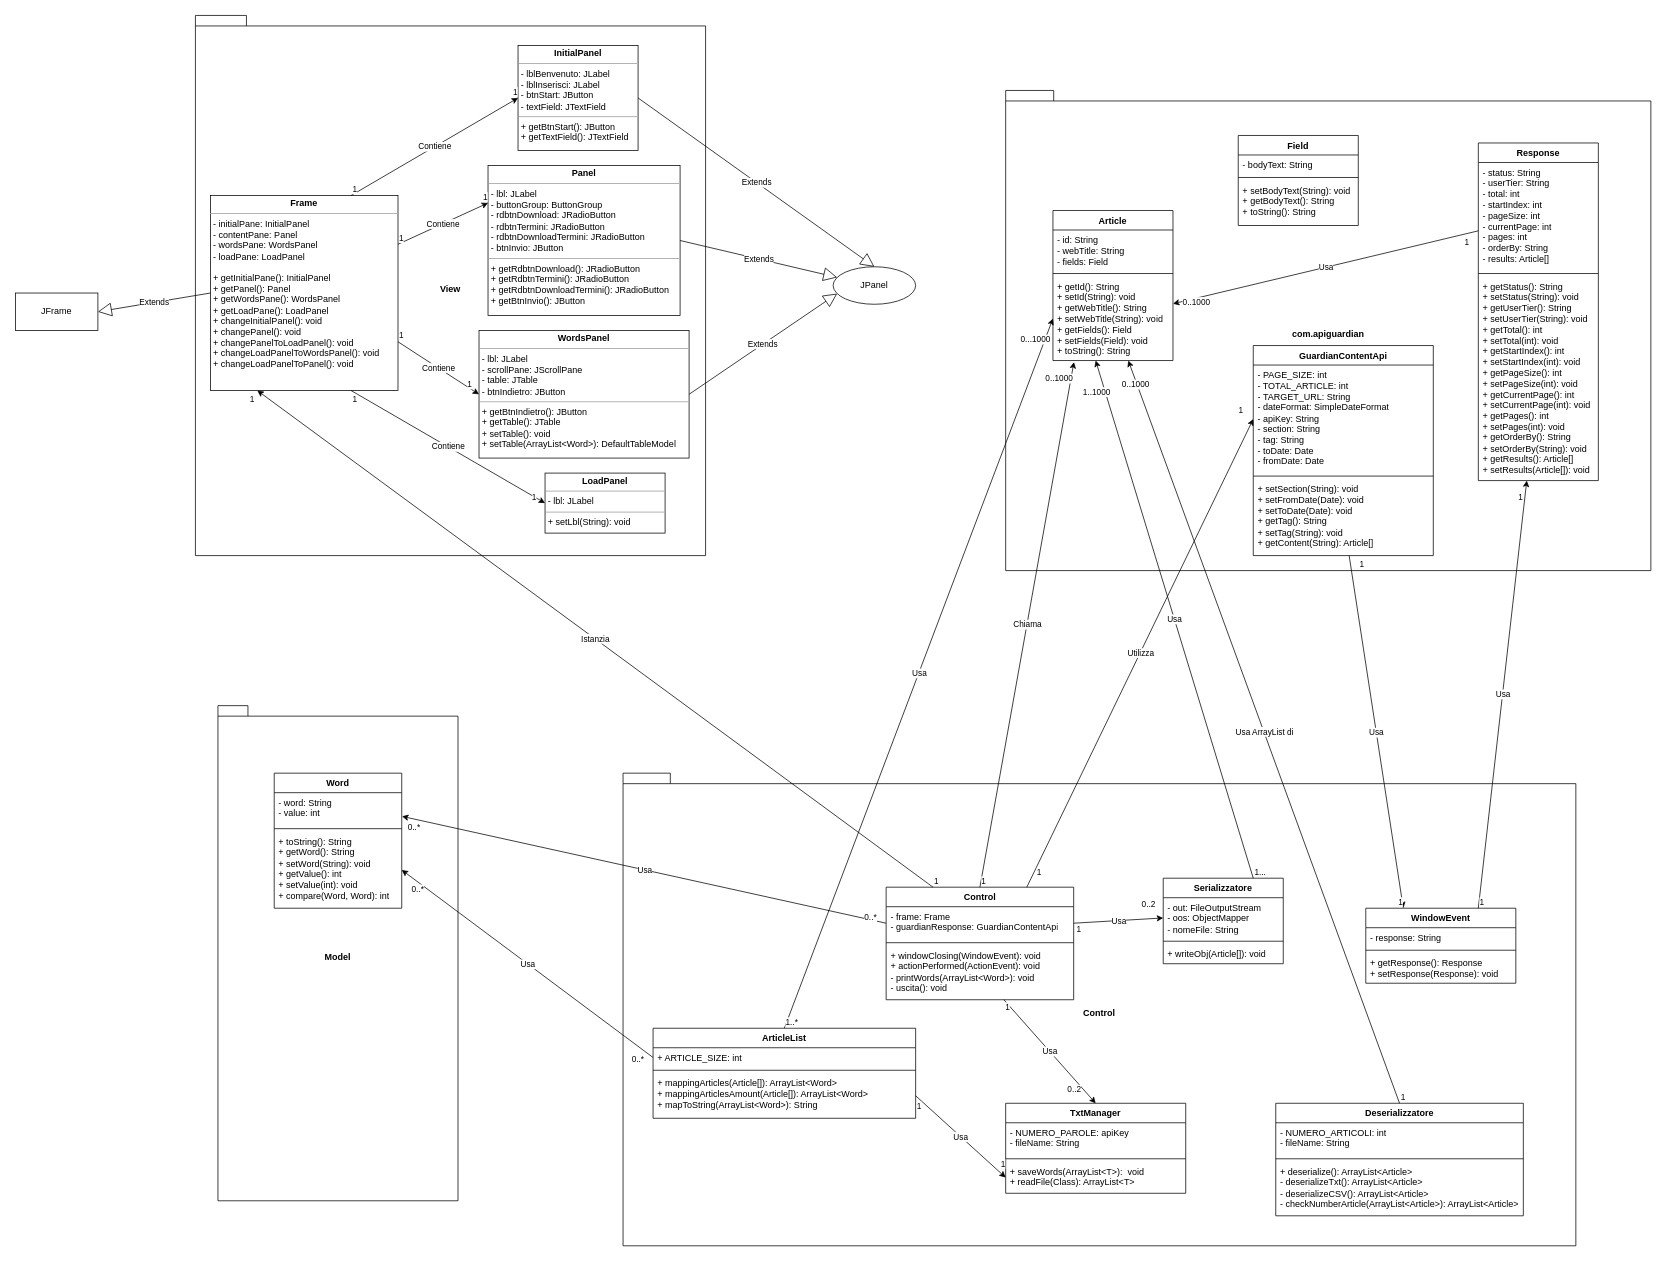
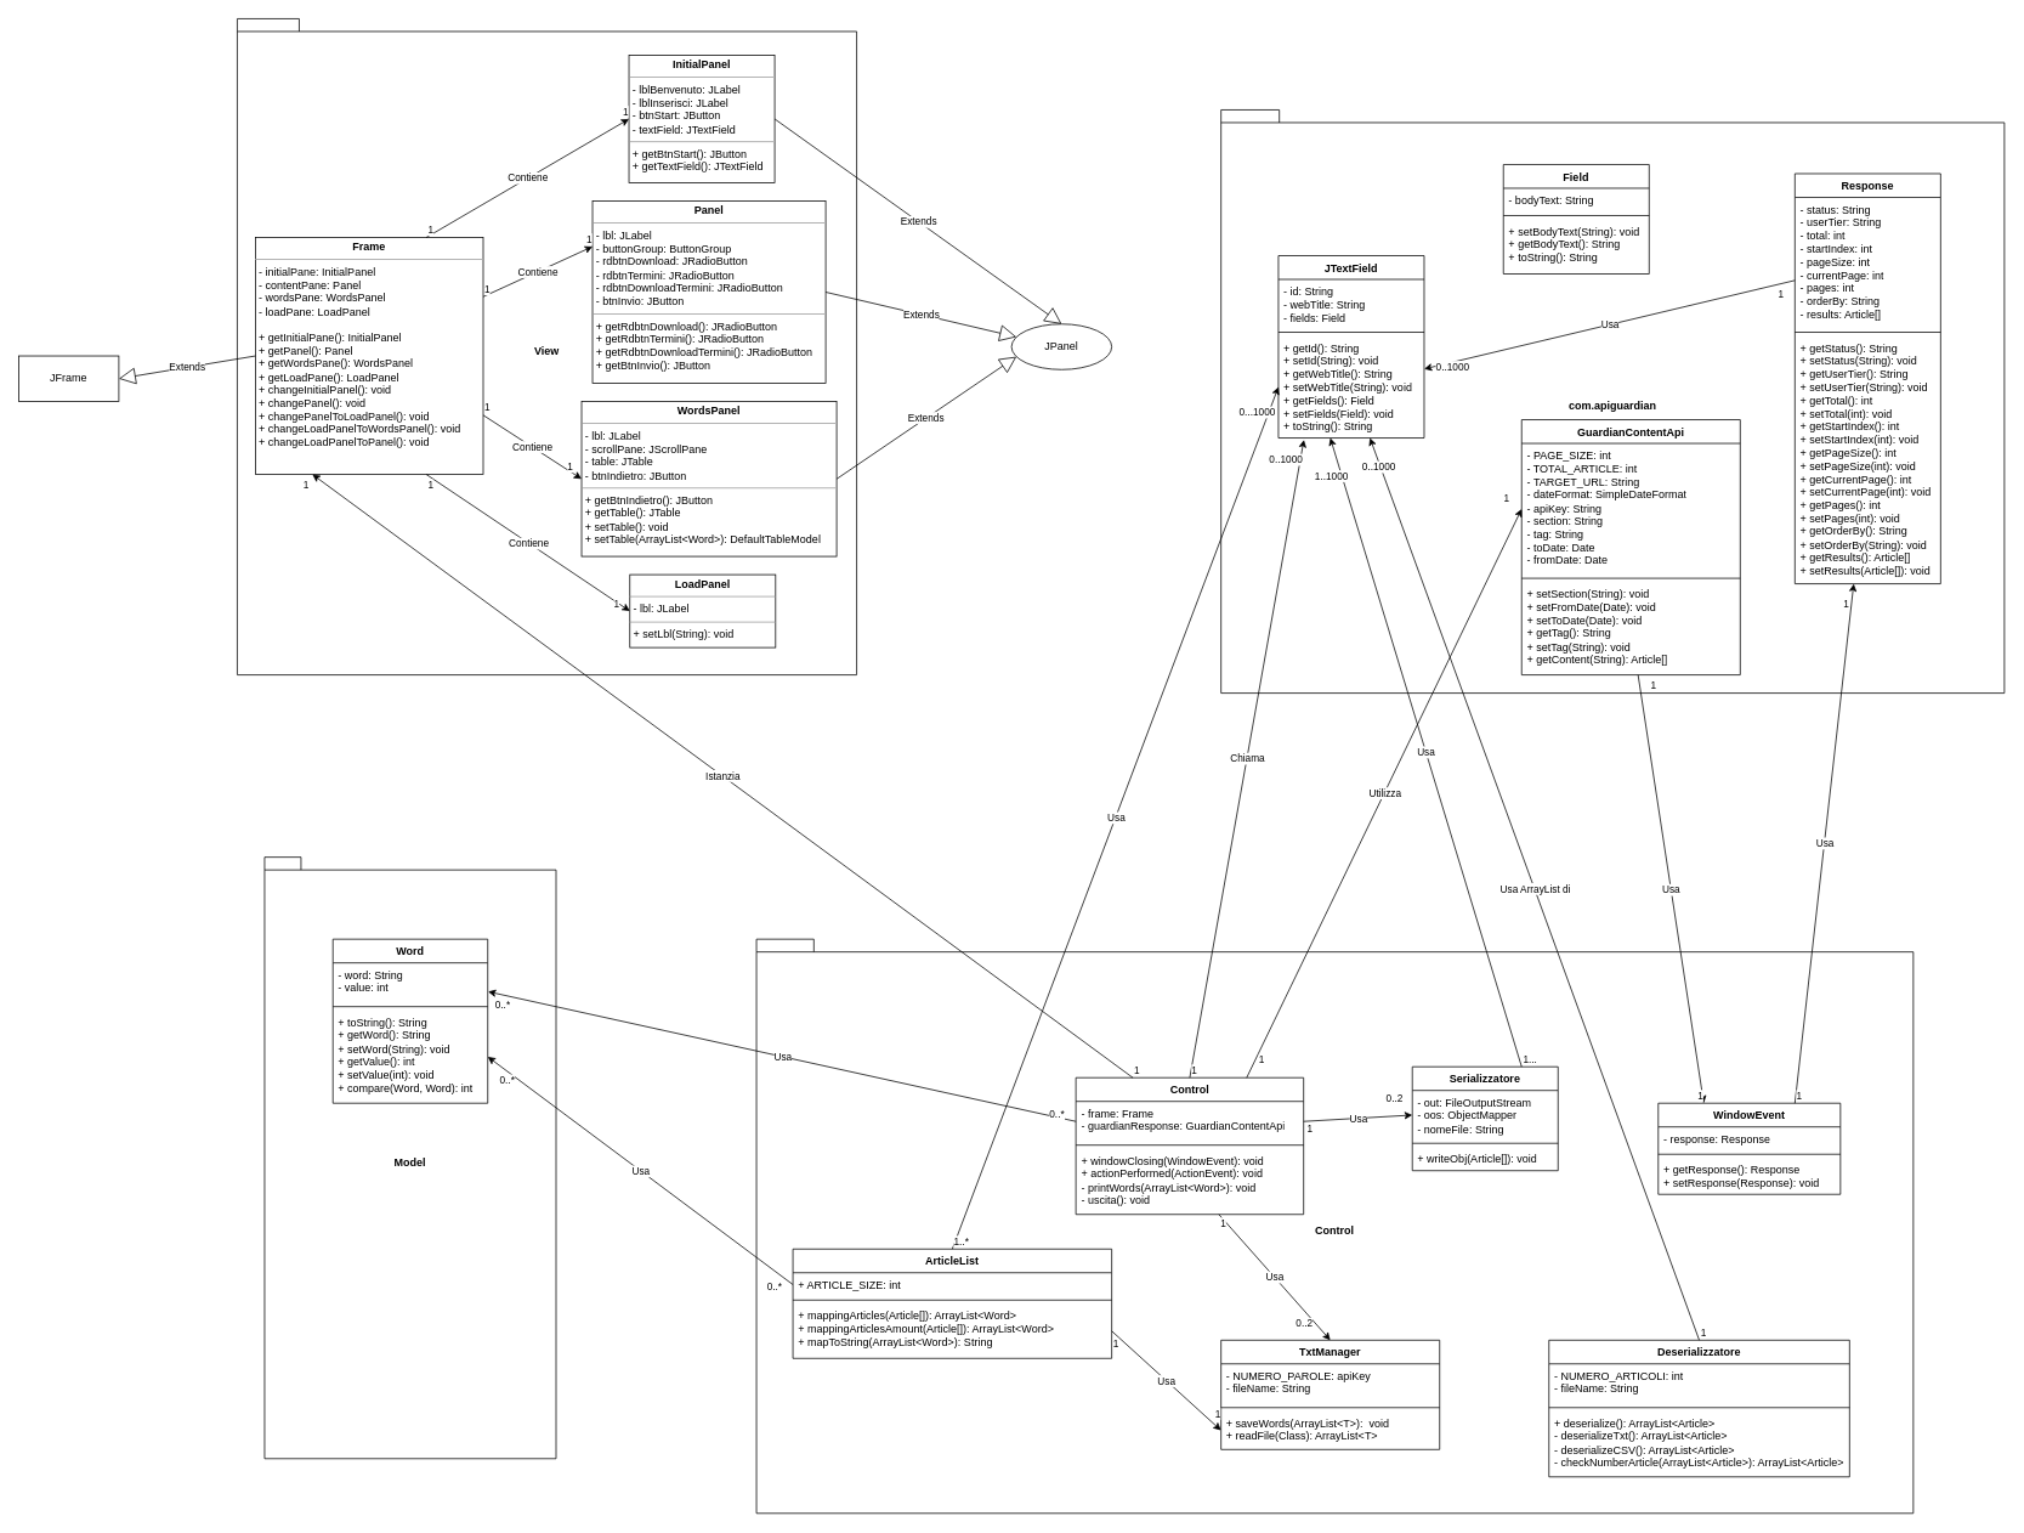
- <mxCell id="10" value="Article" style="swimlane;fontStyle=1;align=center;verticalAlign=top;childLayout=stackLayout;horizontal=1;startSize=26;horizontalStack=0;resizeParent=1;resizeParentMax=0;resizeLast=0;collapsible=1;marginBottom=0;whiteSpace=wrap;html=1;" parent="1" vertex="1"><mxGeometry x="1403" y="280" width="160" height="200" as="geometry" /></mxCell>
+ <mxCell id="10" value="JTextField" style="swimlane;fontStyle=1;align=center;verticalAlign=top;childLayout=stackLayout;horizontal=1;startSize=26;horizontalStack=0;resizeParent=1;resizeParentMax=0;resizeLast=0;collapsible=1;marginBottom=0;whiteSpace=wrap;html=1;" parent="1" vertex="1"><mxGeometry x="1403" y="280" width="160" height="200" as="geometry" /></mxCell>
- <mxCell id="7" value="&lt;p style=&quot;margin:0px;margin-top:4px;text-align:center;&quot;&gt;&lt;b&gt;LoadPanel&lt;/b&gt;&lt;/p&gt;&lt;hr size=&quot;1&quot;&gt;&lt;p style=&quot;margin:0px;margin-left:4px;&quot;&gt;- lbl: JLabel&lt;/p&gt;&lt;p style=&quot;margin:0px;margin-left:4px;&quot;&gt;&lt;/p&gt;&lt;hr size=&quot;1&quot;&gt;&lt;p style=&quot;margin:0px;margin-left:4px;&quot;&gt;+ setLbl(String): void&lt;br&gt;&lt;/p&gt;" style="verticalAlign=top;align=left;overflow=fill;fontSize=12;fontFamily=Helvetica;html=1;whiteSpace=wrap;" parent="1" vertex="1"><mxGeometry x="726" y="630" width="160" height="80" as="geometry" /></mxCell>
+ <mxCell id="7" value="&lt;p style=&quot;margin:0px;margin-top:4px;text-align:center;&quot;&gt;&lt;b&gt;LoadPanel&lt;/b&gt;&lt;/p&gt;&lt;hr size=&quot;1&quot;&gt;&lt;p style=&quot;margin:0px;margin-left:4px;&quot;&gt;- lbl: JLabel&lt;/p&gt;&lt;p style=&quot;margin:0px;margin-left:4px;&quot;&gt;&lt;/p&gt;&lt;hr size=&quot;1&quot;&gt;&lt;p style=&quot;margin:0px;margin-left:4px;&quot;&gt;+ setLbl(String): void&lt;br&gt;&lt;/p&gt;" style="verticalAlign=top;align=left;overflow=fill;fontSize=12;fontFamily=Helvetica;html=1;whiteSpace=wrap;" parent="1" vertex="1"><mxGeometry x="691" y="630" width="160" height="80" as="geometry" /></mxCell>
- <mxCell id="40" value="&lt;div&gt;- response: String&lt;/div&gt;" style="text;strokeColor=none;fillColor=none;align=left;verticalAlign=top;spacingLeft=4;spacingRight=4;overflow=hidden;rotatable=0;points=[[0,0.5],[1,0.5]];portConstraint=eastwest;whiteSpace=wrap;html=1;" parent="39" vertex="1"><mxGeometry y="26" width="200" height="26" as="geometry" /></mxCell>
+ <mxCell id="40" value="&lt;div&gt;- response: Response&lt;/div&gt;" style="text;strokeColor=none;fillColor=none;align=left;verticalAlign=top;spacingLeft=4;spacingRight=4;overflow=hidden;rotatable=0;points=[[0,0.5],[1,0.5]];portConstraint=eastwest;whiteSpace=wrap;html=1;" parent="39" vertex="1"><mxGeometry y="26" width="200" height="26" as="geometry" /></mxCell>
